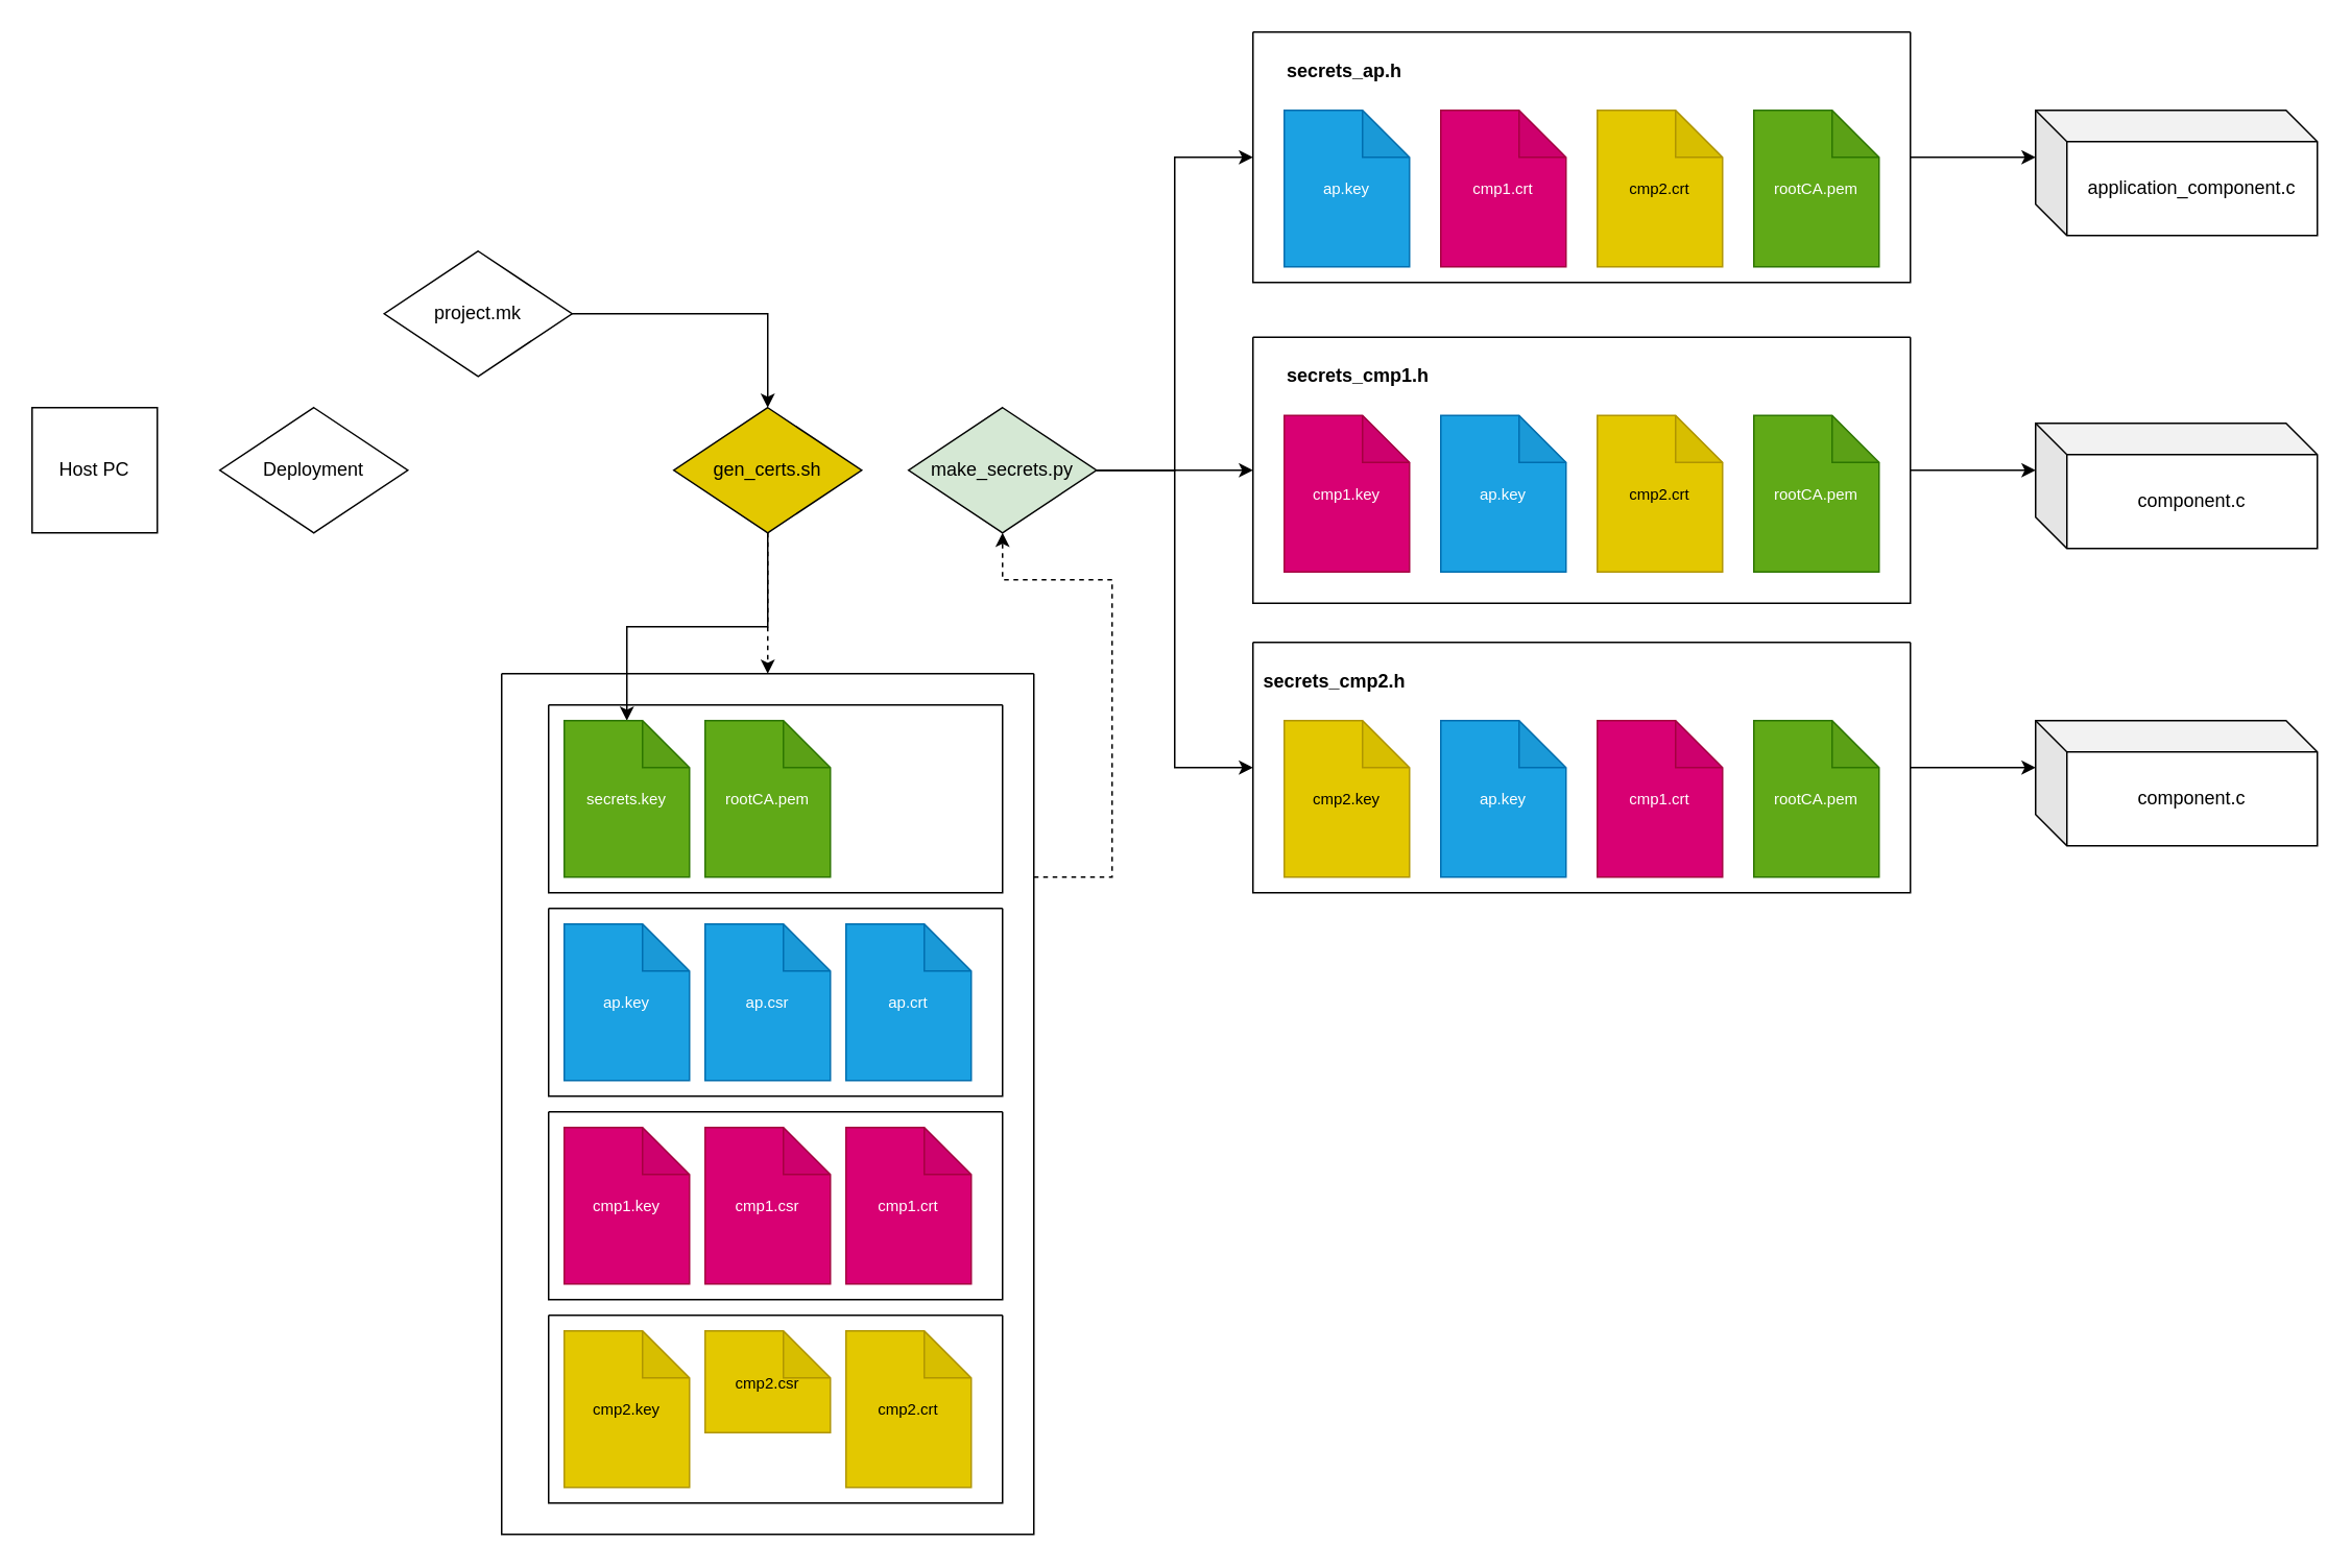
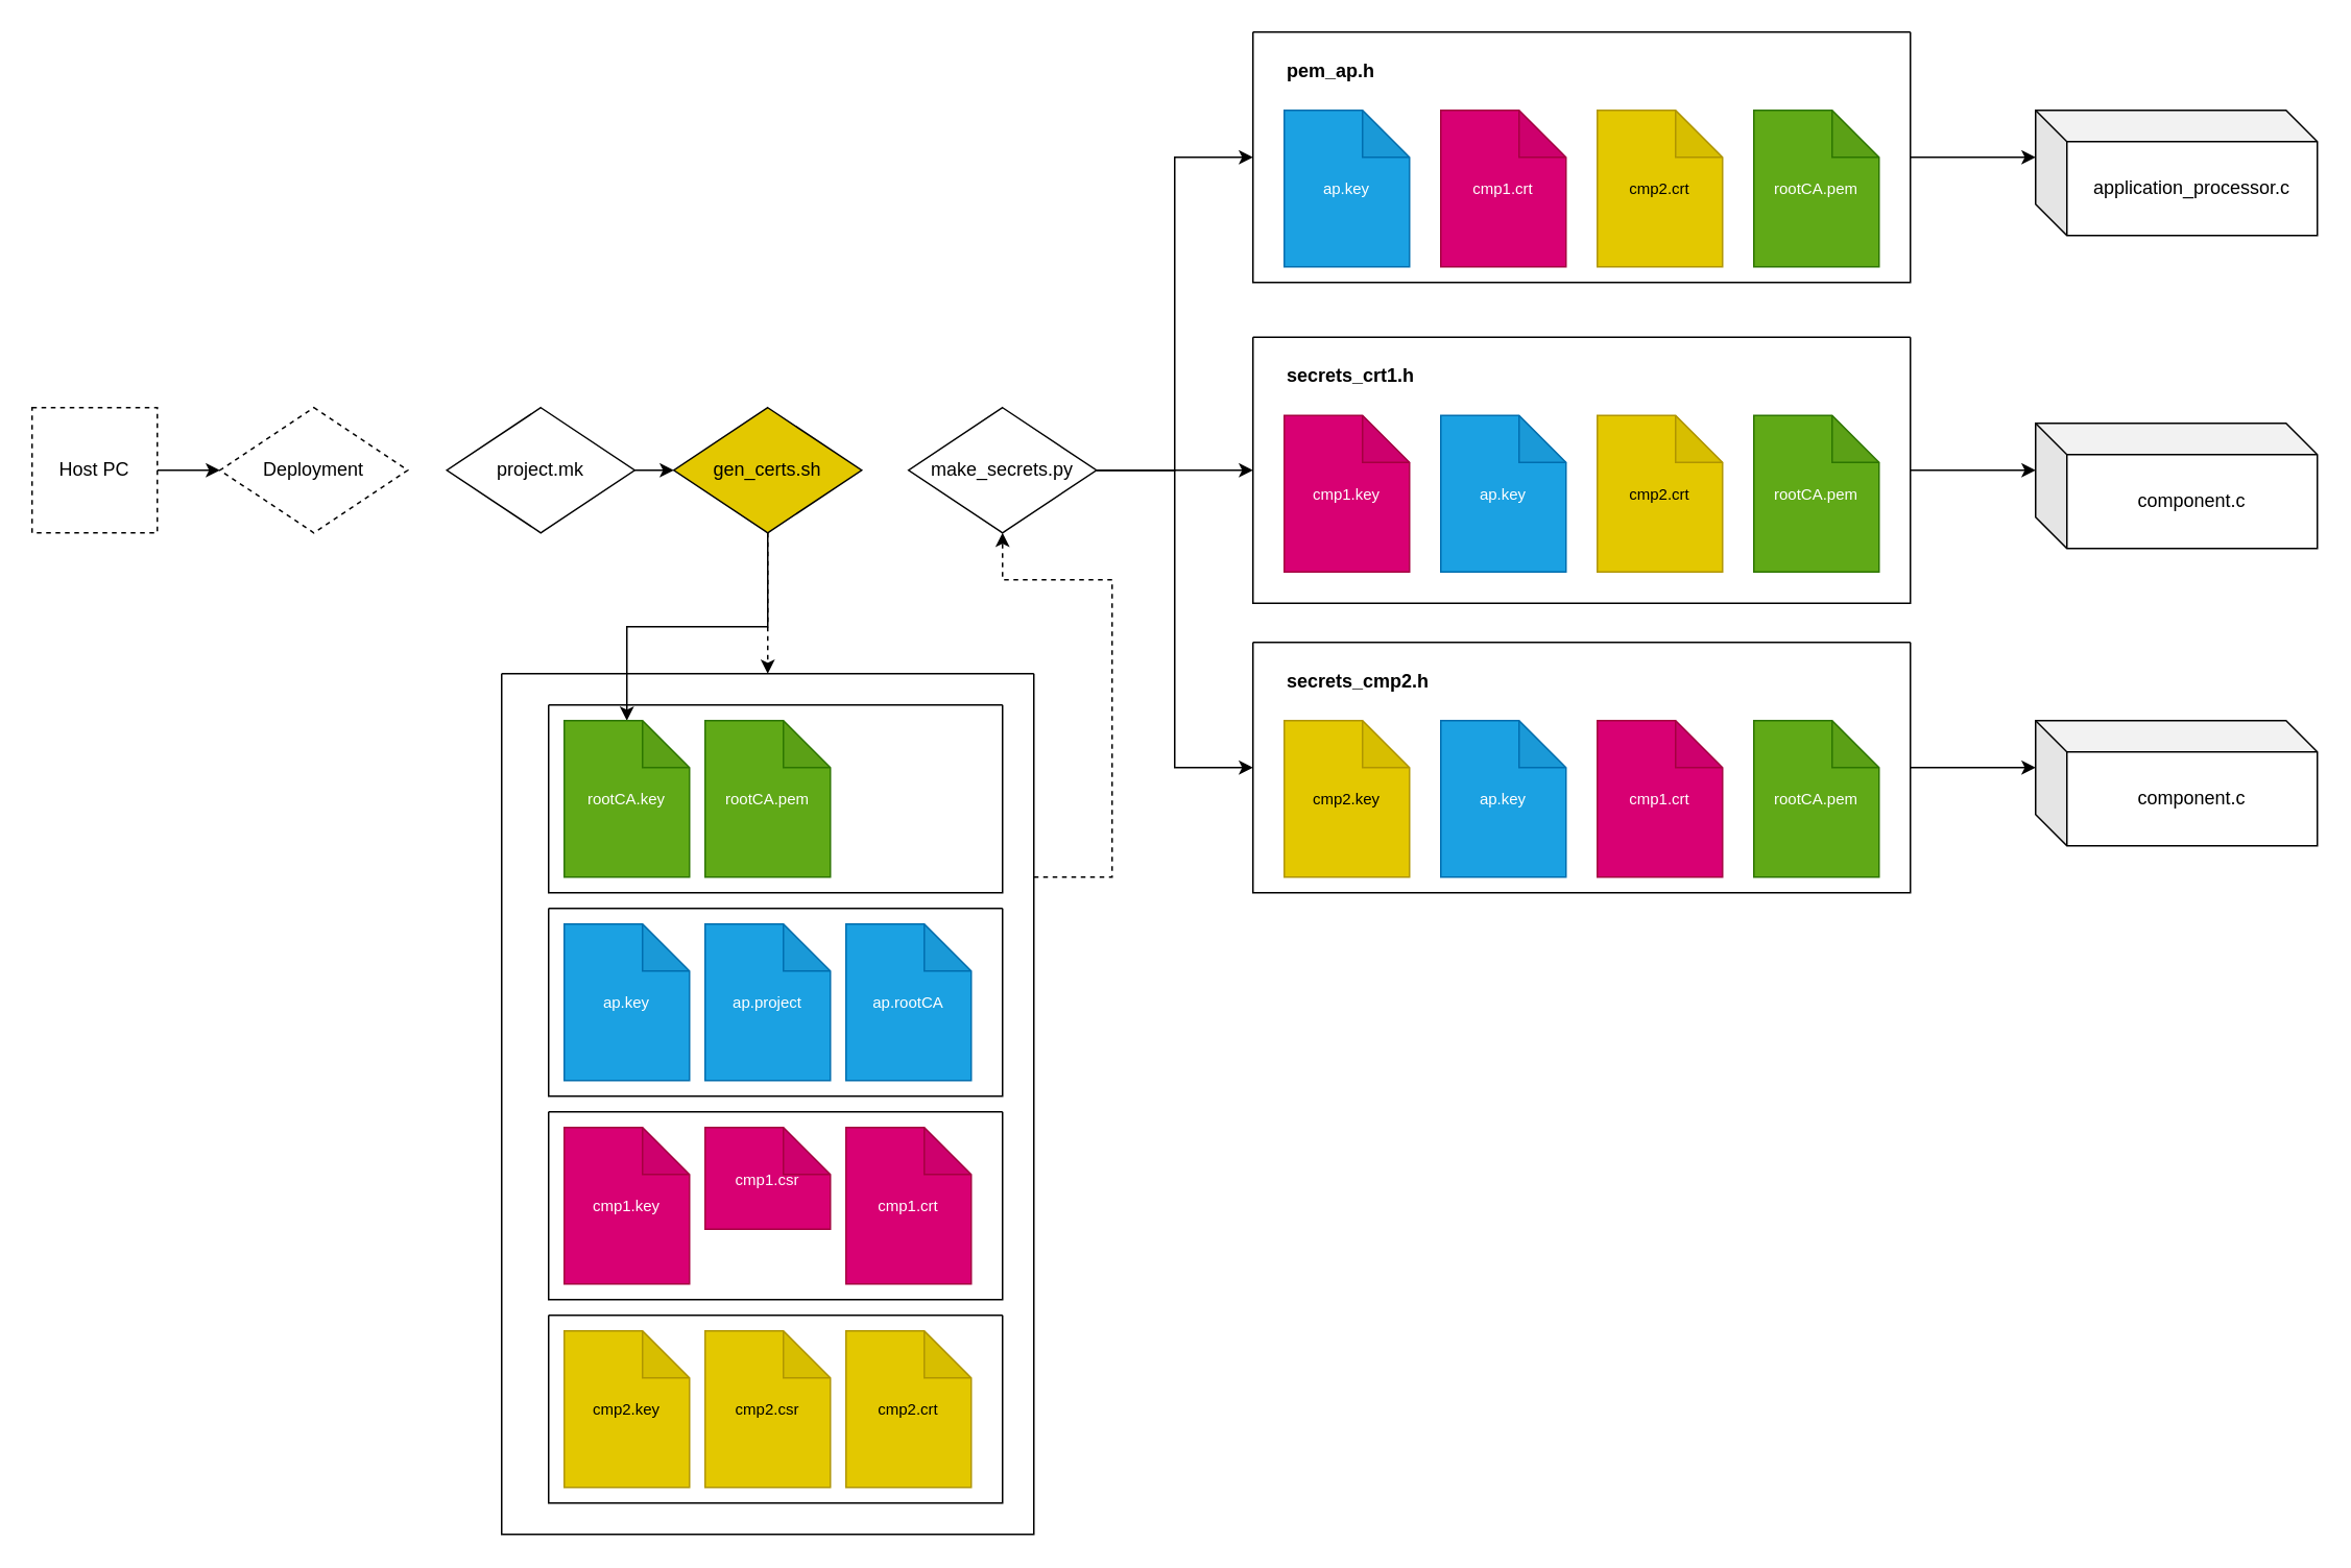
- <mxCell id="5" value="secrets_ap.h" style="text;html=1;align=left;verticalAlign=middle;resizable=0;points=[];autosize=1;strokeColor=none;fillColor=none;fontStyle=1" vertex="1" parent="4"><mxGeometry x="20" y="10" width="100" height="30" as="geometry" /></mxCell>
+ <mxCell id="5" value="pem_ap.h" style="text;html=1;align=left;verticalAlign=middle;resizable=0;points=[];autosize=1;strokeColor=none;fillColor=none;fontStyle=1" vertex="1" parent="4"><mxGeometry x="20" y="10" width="100" height="30" as="geometry" /></mxCell>
- <mxCell id="49" value="application_component.c" style="shape=cube;whiteSpace=wrap;html=1;boundedLbl=1;backgroundOutline=1;darkOpacity=0.05;darkOpacity2=0.1;" vertex="1" parent="1"><mxGeometry x="1300" y="70" width="180" height="80" as="geometry" /></mxCell>
+ <mxCell id="49" value="application_processor.c" style="shape=cube;whiteSpace=wrap;html=1;boundedLbl=1;backgroundOutline=1;darkOpacity=0.05;darkOpacity2=0.1;" vertex="1" parent="1"><mxGeometry x="1300" y="70" width="180" height="80" as="geometry" /></mxCell>
- <mxCell id="24" value="project.mk" style="rhombus;whiteSpace=wrap;html=1;" vertex="1" parent="1"><mxGeometry x="245" y="160" width="120" height="80" as="geometry" /></mxCell>
+ <mxCell id="24" value="project.mk" style="rhombus;whiteSpace=wrap;html=1;" vertex="1" parent="1"><mxGeometry x="285" y="260" width="120" height="80" as="geometry" /></mxCell>
- <mxCell id="12" value="secrets_cmp1.h" style="text;html=1;align=left;verticalAlign=middle;resizable=0;points=[];autosize=1;strokeColor=none;fillColor=none;fontStyle=1" vertex="1" parent="11"><mxGeometry x="20" y="10" width="110" height="30" as="geometry" /></mxCell>
+ <mxCell id="12" value="secrets_crt1.h" style="text;html=1;align=left;verticalAlign=middle;resizable=0;points=[];autosize=1;strokeColor=none;fillColor=none;fontStyle=1" vertex="1" parent="11"><mxGeometry x="20" y="10" width="110" height="30" as="geometry" /></mxCell>
- <mxCell id="3" value="Host PC" style="whiteSpace=wrap;html=1;aspect=fixed;" vertex="1" parent="1"><mxGeometry x="20" y="260" width="80" height="80" as="geometry" /></mxCell>
+ <mxCell id="3" value="Host PC" style="whiteSpace=wrap;html=1;aspect=fixed;dashed=1;" vertex="1" parent="1"><mxGeometry x="20" y="260" width="80" height="80" as="geometry" /></mxCell>
+ <mxCell id="2" style="edgeStyle=orthogonalEdgeStyle;rounded=0;orthogonalLoop=1;jettySize=auto;html=1;entryX=0;entryY=0.5;entryDx=0;entryDy=0;" edge="1" parent="1" source="3" target="10"><mxGeometry relative="1" as="geometry" /></mxCell>
- <mxCell id="10" value="Deployment" style="rhombus;whiteSpace=wrap;html=1;" vertex="1" parent="1"><mxGeometry x="140" y="260" width="120" height="80" as="geometry" /></mxCell>
+ <mxCell id="10" value="Deployment" style="rhombus;whiteSpace=wrap;html=1;dashed=1;" vertex="1" parent="1"><mxGeometry x="140" y="260" width="120" height="80" as="geometry" /></mxCell>
- <mxCell id="48" value="make_secrets.py" style="rhombus;whiteSpace=wrap;html=1;fillColor=#d5e8d4;" vertex="1" parent="1"><mxGeometry x="580" y="260" width="120" height="80" as="geometry" /></mxCell>
+ <mxCell id="48" value="make_secrets.py" style="rhombus;whiteSpace=wrap;html=1;" vertex="1" parent="1"><mxGeometry x="580" y="260" width="120" height="80" as="geometry" /></mxCell>
- <mxCell id="18" value="secrets_cmp2.h" style="text;html=1;align=left;verticalAlign=middle;resizable=0;points=[];autosize=1;strokeColor=none;fillColor=none;fontStyle=1" vertex="1" parent="17"><mxGeometry x="5" y="10" width="110" height="30" as="geometry" /></mxCell>
+ <mxCell id="18" value="secrets_cmp2.h" style="text;html=1;align=left;verticalAlign=middle;resizable=0;points=[];autosize=1;strokeColor=none;fillColor=none;fontStyle=1" vertex="1" parent="17"><mxGeometry x="20" y="10" width="110" height="30" as="geometry" /></mxCell>
- <mxCell id="32" value="secrets.key" style="shape=note;whiteSpace=wrap;html=1;backgroundOutline=1;darkOpacity=0.05;fontSize=10;fillColor=#60a917;fontColor=#ffffff;strokeColor=#2D7600;" vertex="1" parent="30"><mxGeometry x="10" y="10" width="80" height="100" as="geometry" /></mxCell>
+ <mxCell id="32" value="rootCA.key" style="shape=note;whiteSpace=wrap;html=1;backgroundOutline=1;darkOpacity=0.05;fontSize=10;fillColor=#60a917;fontColor=#ffffff;strokeColor=#2D7600;" vertex="1" parent="30"><mxGeometry x="10" y="10" width="80" height="100" as="geometry" /></mxCell>
- <mxCell id="35" value="ap.csr" style="shape=note;whiteSpace=wrap;html=1;backgroundOutline=1;darkOpacity=0.05;fontSize=10;fillColor=#1ba1e2;fontColor=#ffffff;strokeColor=#006EAF;" vertex="1" parent="33"><mxGeometry x="100" y="10" width="80" height="100" as="geometry" /></mxCell>
+ <mxCell id="35" value="ap.project" style="shape=note;whiteSpace=wrap;html=1;backgroundOutline=1;darkOpacity=0.05;fontSize=10;fillColor=#1ba1e2;fontColor=#ffffff;strokeColor=#006EAF;" vertex="1" parent="33"><mxGeometry x="100" y="10" width="80" height="100" as="geometry" /></mxCell>
- <mxCell id="36" value="ap.crt" style="shape=note;whiteSpace=wrap;html=1;backgroundOutline=1;darkOpacity=0.05;fontSize=10;fillColor=#1ba1e2;fontColor=#ffffff;strokeColor=#006EAF;" vertex="1" parent="33"><mxGeometry x="190" y="10" width="80" height="100" as="geometry" /></mxCell>
+ <mxCell id="36" value="ap.rootCA" style="shape=note;whiteSpace=wrap;html=1;backgroundOutline=1;darkOpacity=0.05;fontSize=10;fillColor=#1ba1e2;fontColor=#ffffff;strokeColor=#006EAF;" vertex="1" parent="33"><mxGeometry x="190" y="10" width="80" height="100" as="geometry" /></mxCell>
- <mxCell id="39" value="cmp1.csr" style="shape=note;whiteSpace=wrap;html=1;backgroundOutline=1;darkOpacity=0.05;fontSize=10;fillColor=#d80073;fontColor=#ffffff;strokeColor=#A50040;" vertex="1" parent="37"><mxGeometry x="100" y="10" width="80" height="100" as="geometry" /></mxCell>
+ <mxCell id="39" value="cmp1.csr" style="shape=note;whiteSpace=wrap;html=1;backgroundOutline=1;darkOpacity=0.05;fontSize=10;fillColor=#d80073;fontColor=#ffffff;strokeColor=#A50040;" vertex="1" parent="37"><mxGeometry x="100" y="10" width="80" height="65" as="geometry" /></mxCell>
- <mxCell id="43" value="cmp2.csr" style="shape=note;whiteSpace=wrap;html=1;backgroundOutline=1;darkOpacity=0.05;fontSize=10;fillColor=#e3c800;fontColor=#000000;strokeColor=#B09500;" vertex="1" parent="41"><mxGeometry x="100" y="10" width="80" height="65" as="geometry" /></mxCell>
+ <mxCell id="43" value="cmp2.csr" style="shape=note;whiteSpace=wrap;html=1;backgroundOutline=1;darkOpacity=0.05;fontSize=10;fillColor=#e3c800;fontColor=#000000;strokeColor=#B09500;" vertex="1" parent="41"><mxGeometry x="100" y="10" width="80" height="100" as="geometry" /></mxCell>
